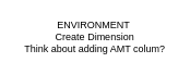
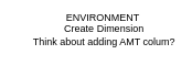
- <mxCell id="2" value="ENVIRONMENT&amp;nbsp;&lt;br&gt;Create Dimension&lt;br&gt;Think about adding AMT colum?" style="text;html=1;align=center;verticalAlign=middle;resizable=0;points=[];autosize=1;strokeColor=none;fillColor=none;fontSize=12;" vertex="1" parent="1"><mxGeometry x="20" y="20" width="190" height="50" as="geometry" /></mxCell>
+ <mxCell id="2" value="ENVIRONMENT&amp;nbsp;&lt;br&gt;Create Dimension&lt;br&gt;Think about adding AMT colum?" style="text;html=1;align=center;verticalAlign=middle;resizable=0;points=[];autosize=1;strokeColor=none;fillColor=none;fontSize=12;" vertex="1" parent="1"><mxGeometry x="30" y="10" width="190" height="50" as="geometry" /></mxCell>
